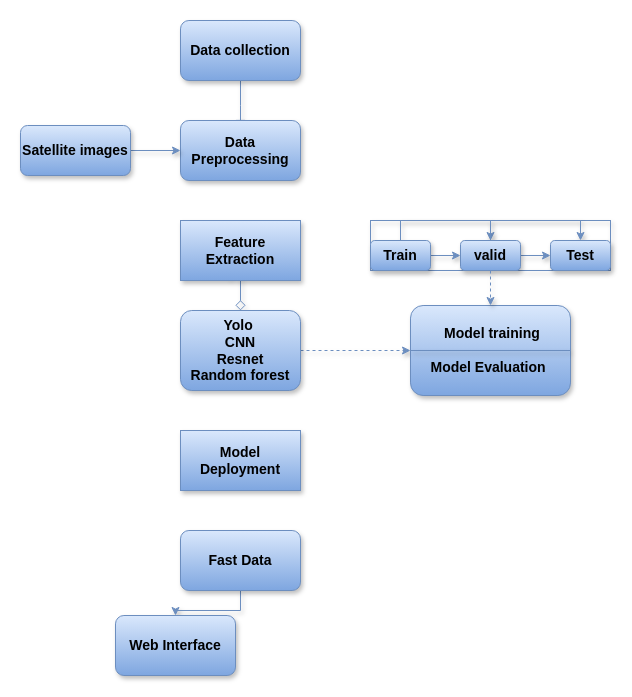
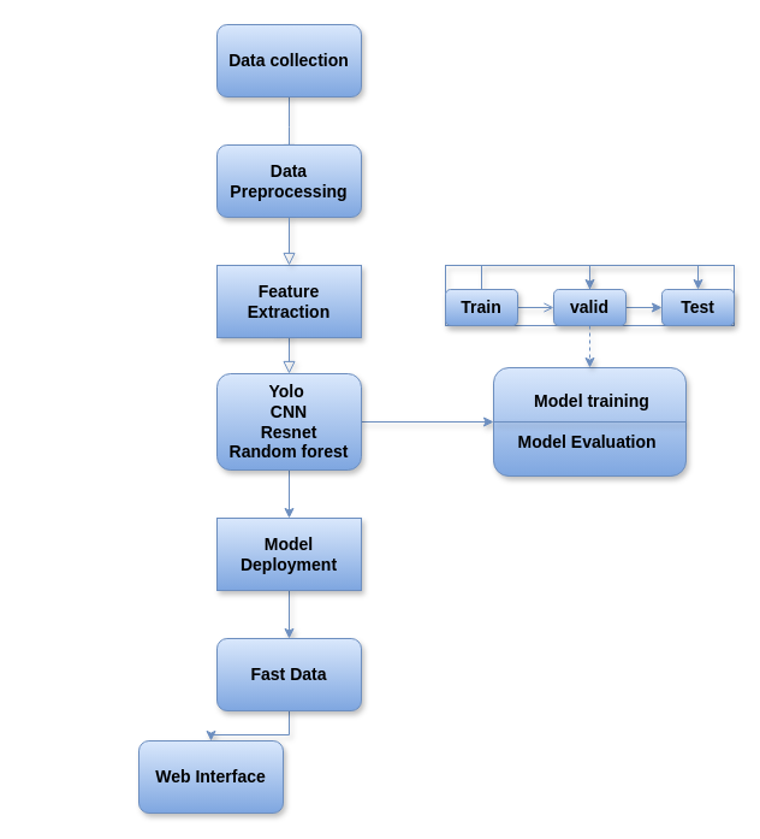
- <mxCell id="14" value="Satellite images" style="rounded=1;whiteSpace=wrap;html=1;fillColor=#dae8fc;gradientColor=#7ea6e0;strokeColor=#6c8ebf;shadow=1;direction=east;fontStyle=1;fontSize=14;arcSize=14;" vertex="1" parent="1"><mxGeometry y="125" width="110" height="50" as="geometry" x="20" /></mxCell>
- <mxCell id="13" value="" style="edgeStyle=orthogonalEdgeStyle;rounded=0;orthogonalLoop=1;jettySize=auto;html=1;fillColor=#dae8fc;strokeColor=#6c8ebf;gradientColor=#7ea6e0;shadow=1;fontStyle=1;fontSize=14;arcSize=14;" edge="1" parent="1" source="14" target="4"><mxGeometry relative="1" as="geometry" /></mxCell>
+ <mxCell id="10" value="" style="rounded=0;html=1;jettySize=auto;orthogonalLoop=1;fontSize=14;endArrow=block;endFill=0;endSize=8;strokeWidth=1;shadow=1;labelBackgroundColor=none;edgeStyle=orthogonalEdgeStyle;fillColor=#dae8fc;strokeColor=#6c8ebf;gradientColor=#7ea6e0;entryX=0.5;entryY=0;entryDx=0;entryDy=0;fontStyle=1;arcSize=14;" edge="1" parent="1" source="4" target="9"><mxGeometry relative="1" as="geometry"><mxPoint x="230" y="190" as="sourcePoint" /><mxPoint x="250" y="130" as="targetPoint" /></mxGeometry></mxCell>
- <mxCell id="17" value="" style="edgeStyle=orthogonalEdgeStyle;rounded=0;orthogonalLoop=1;jettySize=auto;html=1;fillColor=#dae8fc;gradientColor=#7ea6e0;strokeColor=#6c8ebf;shadow=1;fontStyle=1;fontSize=14;arcSize=14;" edge="1" parent="16" source="19" target="22"><mxGeometry relative="1" as="geometry" /></mxCell>
+ <mxCell id="17" value="" style="edgeStyle=orthogonalEdgeStyle;rounded=0;orthogonalLoop=1;jettySize=auto;html=1;fillColor=#dae8fc;gradientColor=#7ea6e0;strokeColor=#6c8ebf;shadow=1;fontStyle=1;fontSize=14;arcSize=14;endArrow=open;" edge="1" parent="16" source="19" target="22"><mxGeometry relative="1" as="geometry" /></mxCell>
- <mxCell id="5" value="" style="rounded=0;html=1;jettySize=auto;orthogonalLoop=1;fontSize=14;endArrow=diamond;endFill=0;endSize=8;strokeWidth=1;shadow=1;labelBackgroundColor=none;edgeStyle=orthogonalEdgeStyle;fillColor=#dae8fc;strokeColor=#6c8ebf;gradientColor=#7ea6e0;exitX=0.407;exitY=0.965;exitDx=0;exitDy=0;exitPerimeter=0;fontStyle=1;arcSize=14;" edge="1" parent="1" source="9" target="8"><mxGeometry x="0.333" y="20" relative="1" as="geometry"><mxPoint as="offset" /><mxPoint x="240" y="320" as="sourcePoint" /><Array as="points"><mxPoint x="240" y="259" /></Array></mxGeometry></mxCell>
+ <mxCell id="5" value="" style="rounded=0;html=1;jettySize=auto;orthogonalLoop=1;fontSize=14;endArrow=block;endFill=0;endSize=8;strokeWidth=1;shadow=1;labelBackgroundColor=none;edgeStyle=orthogonalEdgeStyle;fillColor=#dae8fc;strokeColor=#6c8ebf;gradientColor=#7ea6e0;exitX=0.407;exitY=0.965;exitDx=0;exitDy=0;exitPerimeter=0;fontStyle=1;arcSize=14;" edge="1" parent="1" source="9" target="8"><mxGeometry x="0.333" y="20" relative="1" as="geometry"><mxPoint as="offset" /><mxPoint x="240" y="320" as="sourcePoint" /><Array as="points"><mxPoint x="240" y="259" /></Array></mxGeometry></mxCell>
- <mxCell id="6" style="edgeStyle=orthogonalEdgeStyle;rounded=0;orthogonalLoop=1;jettySize=auto;html=1;exitX=1;exitY=0.5;exitDx=0;exitDy=0;entryX=0;entryY=0.5;entryDx=0;entryDy=0;shadow=1;fontStyle=1;fontSize=14;fillColor=#dae8fc;gradientColor=#7ea6e0;strokeColor=#6c8ebf;arcSize=14;dashed=1;" edge="1" parent="1" source="8" target="15"><mxGeometry relative="1" as="geometry" /></mxCell>
+ <mxCell id="6" style="edgeStyle=orthogonalEdgeStyle;rounded=0;orthogonalLoop=1;jettySize=auto;html=1;exitX=1;exitY=0.5;exitDx=0;exitDy=0;entryX=0;entryY=0.5;entryDx=0;entryDy=0;shadow=1;fontStyle=1;fontSize=14;fillColor=#dae8fc;gradientColor=#7ea6e0;strokeColor=#6c8ebf;arcSize=14;" edge="1" parent="1" source="8" target="15"><mxGeometry relative="1" as="geometry" /></mxCell>
+ <mxCell id="7" value="" style="edgeStyle=orthogonalEdgeStyle;rounded=0;orthogonalLoop=1;jettySize=auto;html=1;fillColor=#dae8fc;gradientColor=#7ea6e0;strokeColor=#6c8ebf;" edge="1" parent="1" source="8" target="12"><mxGeometry relative="1" as="geometry" /></mxCell>
+ <mxCell id="11" value="" style="edgeStyle=orthogonalEdgeStyle;rounded=0;orthogonalLoop=1;jettySize=auto;html=1;shadow=1;fontStyle=1;fontSize=14;fillColor=#dae8fc;gradientColor=#7ea6e0;strokeColor=#6c8ebf;arcSize=14;" edge="1" parent="1" source="12" target="26"><mxGeometry relative="1" as="geometry" /></mxCell>
